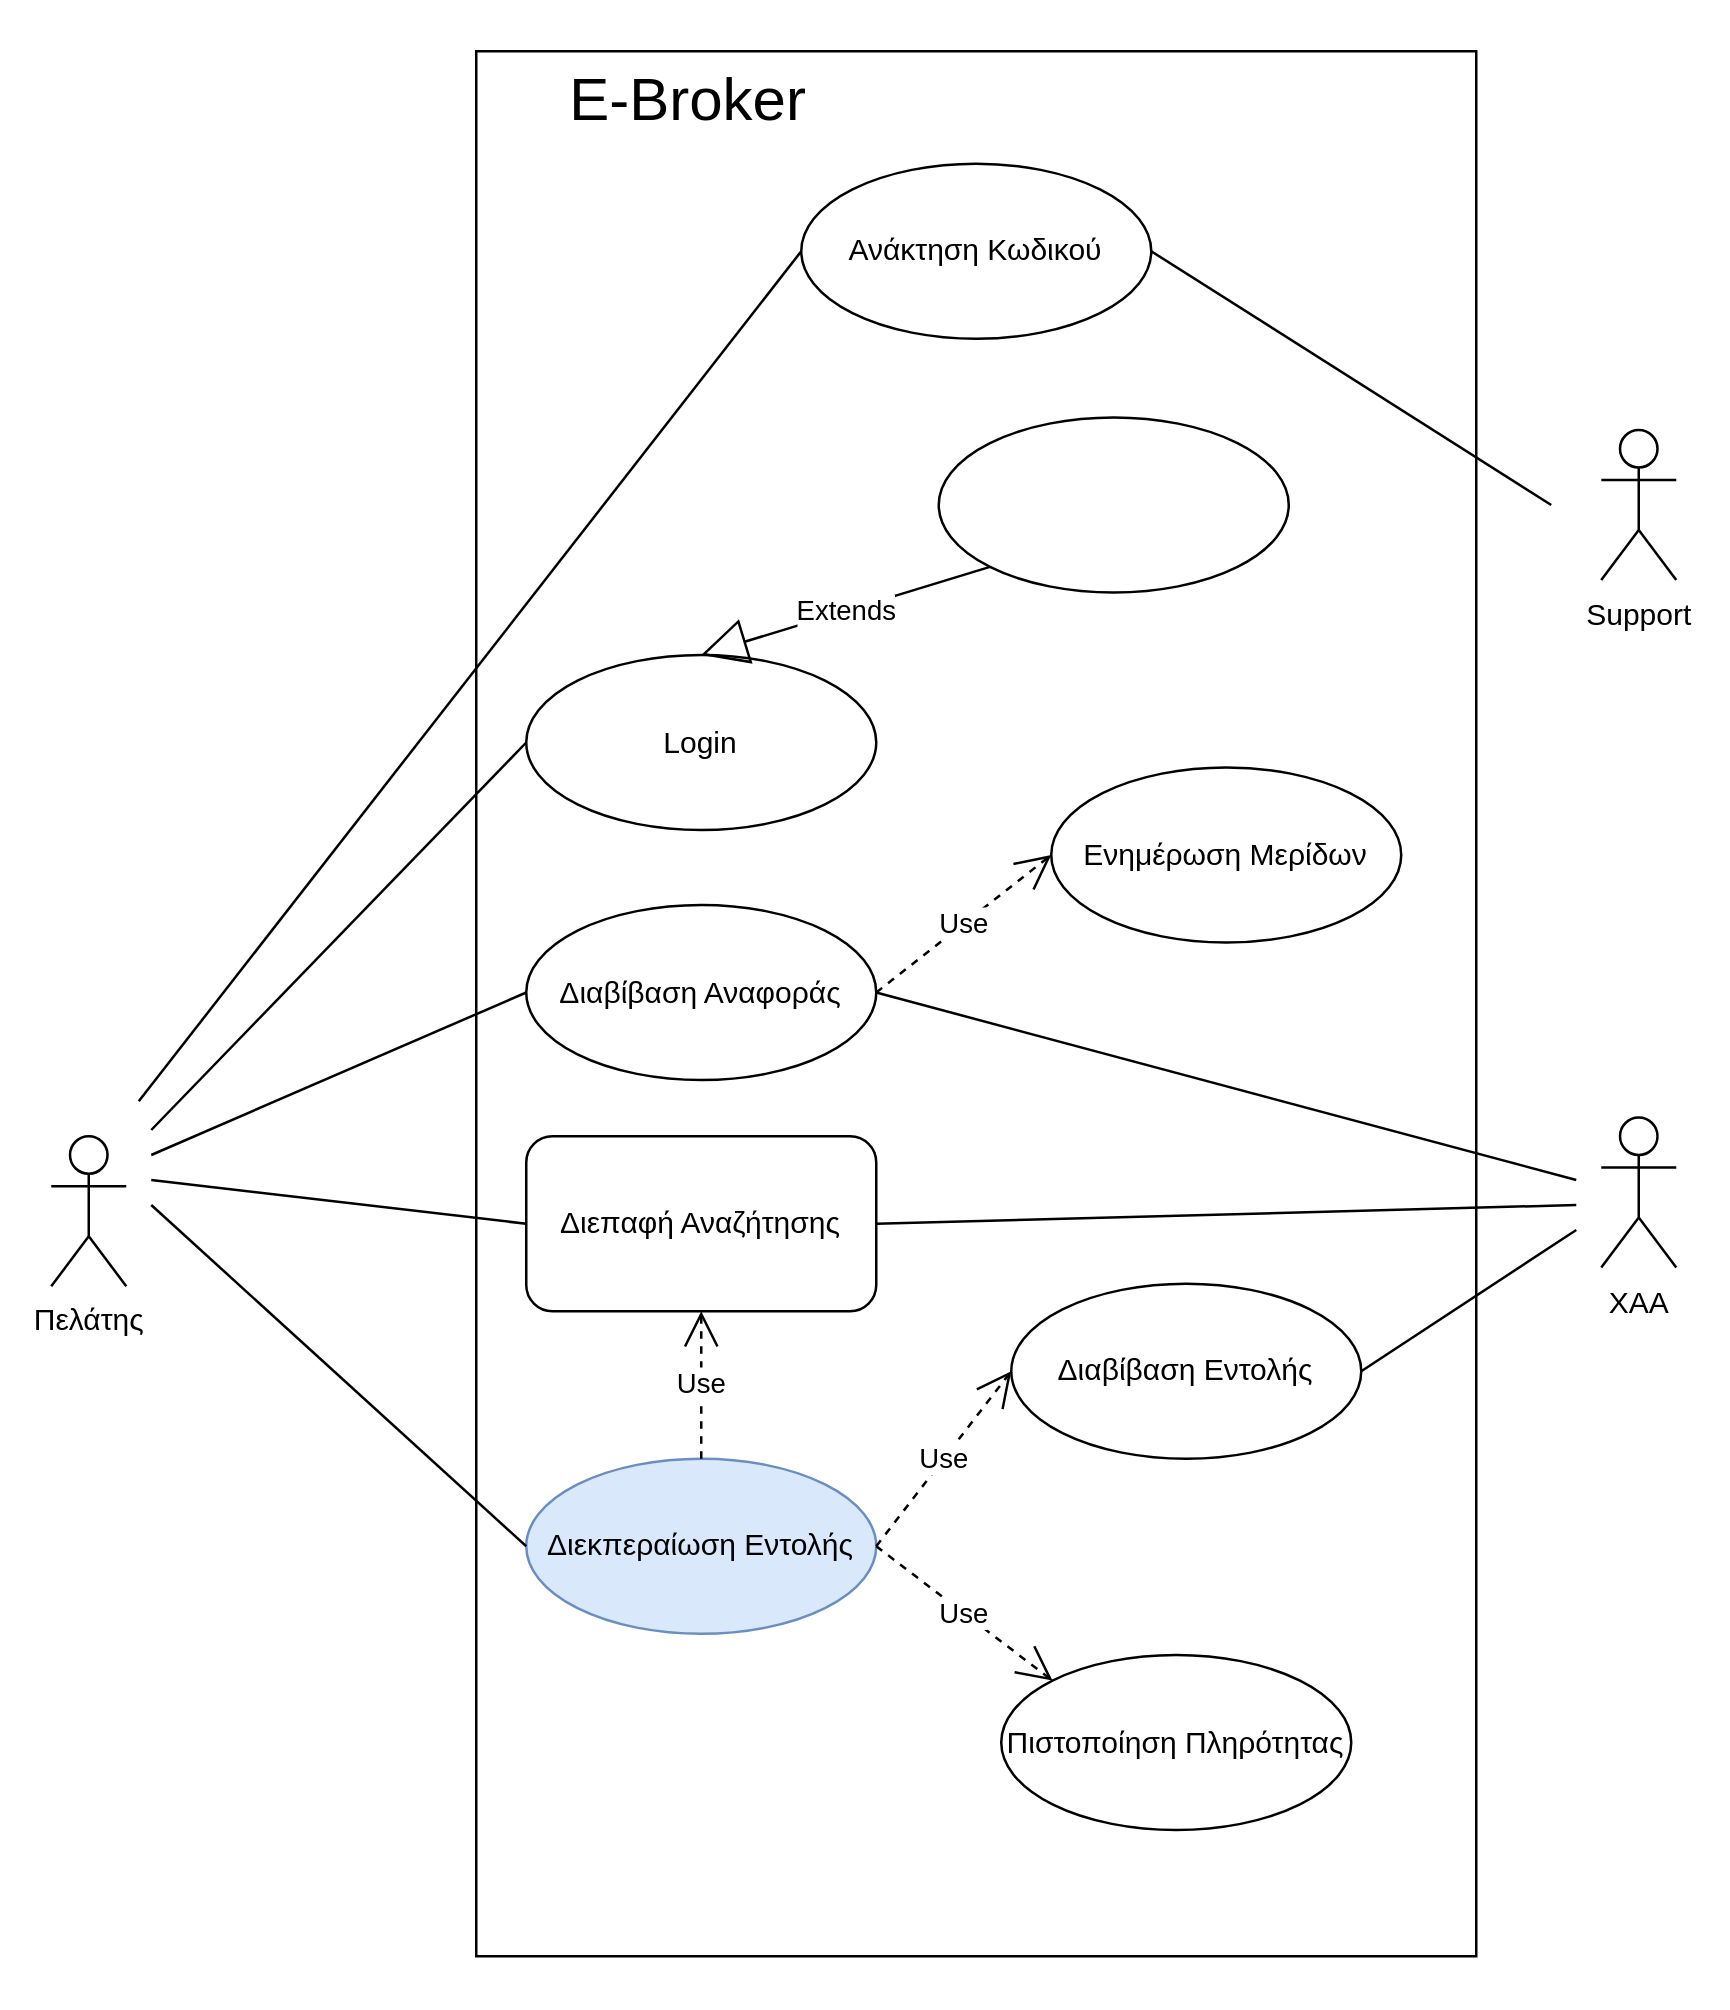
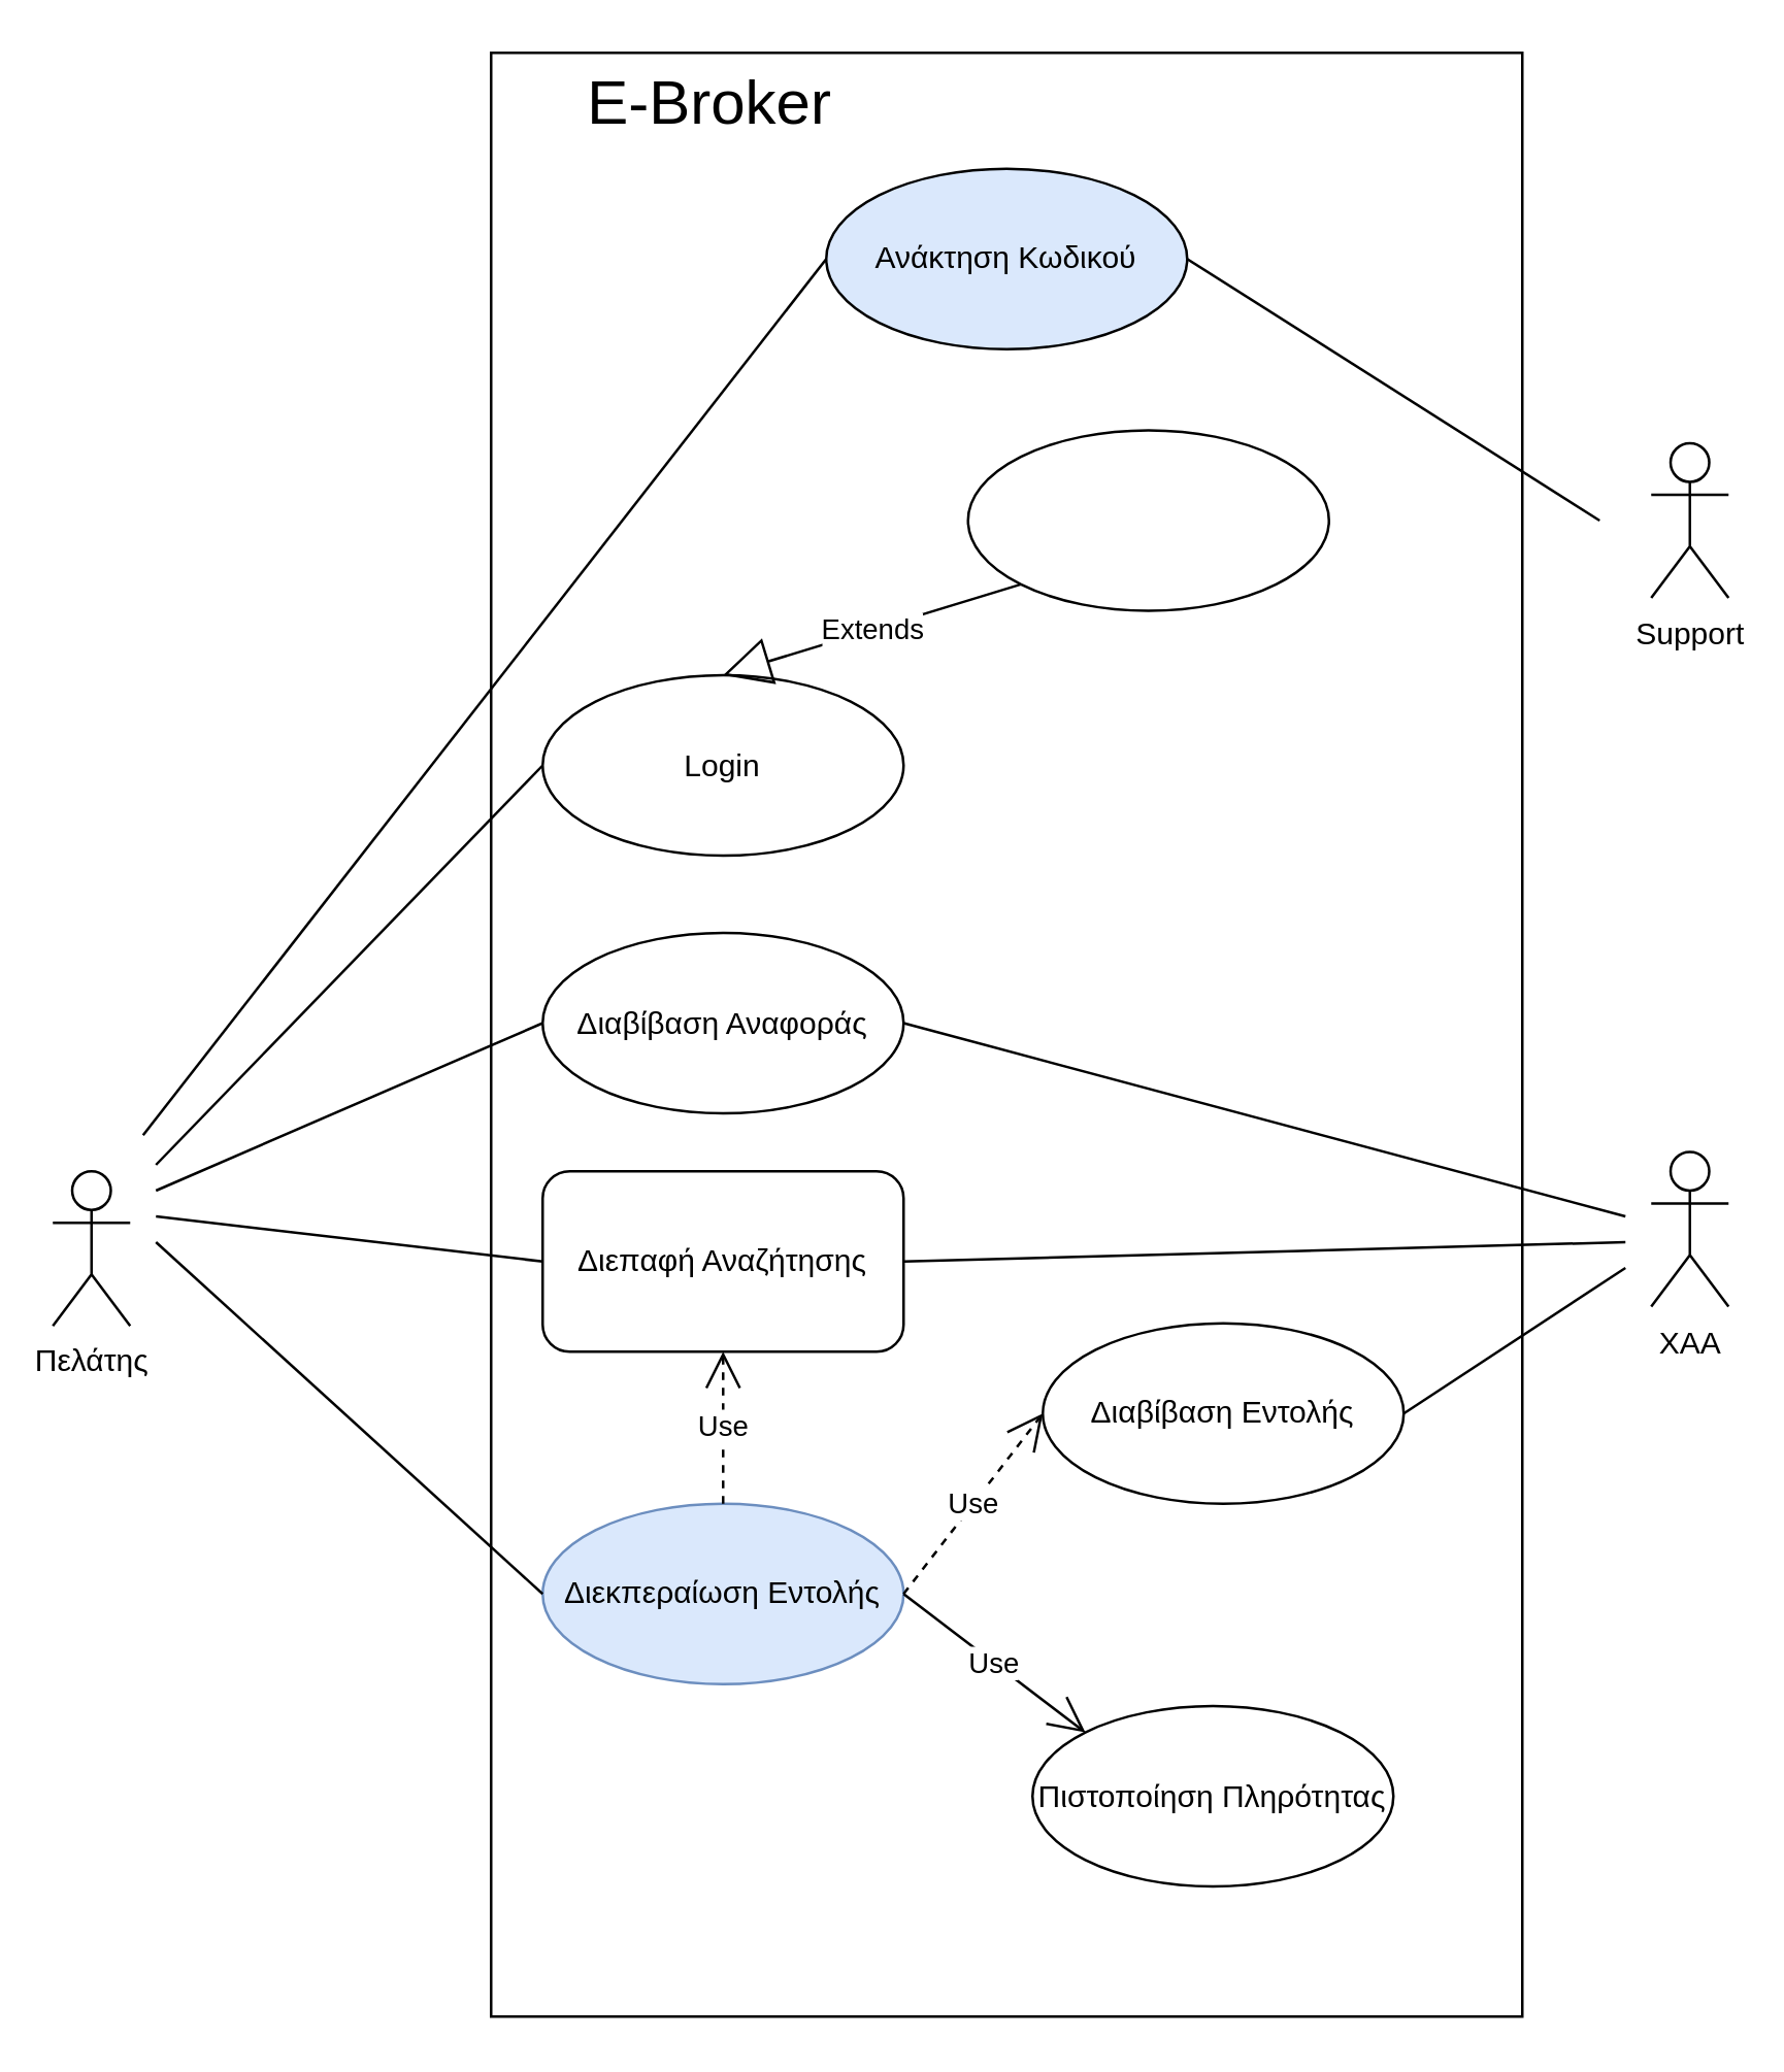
- <mxCell id="24" value="Ανάκτηση Κωδικού" style="ellipse;whiteSpace=wrap;html=1;" parent="1" vertex="1"><mxGeometry x="320" y="65" width="140" height="70" as="geometry" /></mxCell>
+ <mxCell id="24" value="Ανάκτηση Κωδικού" style="ellipse;whiteSpace=wrap;html=1;fillColor=#dae8fc;" parent="1" vertex="1"><mxGeometry x="320" y="65" width="140" height="70" as="geometry" /></mxCell>
- <mxCell id="20" value="Ενημέρωση Μερίδων" style="ellipse;whiteSpace=wrap;html=1;" parent="1" vertex="1"><mxGeometry x="420" y="306.5" width="140" height="70" as="geometry" /></mxCell>
- <mxCell id="21" value="Use" style="endArrow=open;endSize=12;dashed=1;html=1;entryX=0;entryY=0.5;entryDx=0;entryDy=0;exitX=1;exitY=0.5;exitDx=0;exitDy=0;" parent="1" source="15" target="20" edge="1"><mxGeometry width="160" relative="1" as="geometry"><mxPoint x="10" y="801.5" as="sourcePoint" /><mxPoint x="170" y="801.5" as="targetPoint" /></mxGeometry></mxCell>
- <mxCell id="23" value="Use" style="endArrow=open;endSize=12;dashed=1;html=1;entryX=0;entryY=0;entryDx=0;entryDy=0;exitX=1;exitY=0.5;exitDx=0;exitDy=0;" parent="1" source="4" target="22" edge="1"><mxGeometry width="160" relative="1" as="geometry"><mxPoint x="10" y="801.5" as="sourcePoint" /><mxPoint x="170" y="801.5" as="targetPoint" /></mxGeometry></mxCell>
+ <mxCell id="23" value="Use" style="endArrow=open;endSize=12;dashed=0;html=1;entryX=0;entryY=0;entryDx=0;entryDy=0;exitX=1;exitY=0.5;exitDx=0;exitDy=0;" parent="1" source="4" target="22" edge="1"><mxGeometry width="160" relative="1" as="geometry"><mxPoint x="10" y="801.5" as="sourcePoint" /><mxPoint x="170" y="801.5" as="targetPoint" /></mxGeometry></mxCell>
